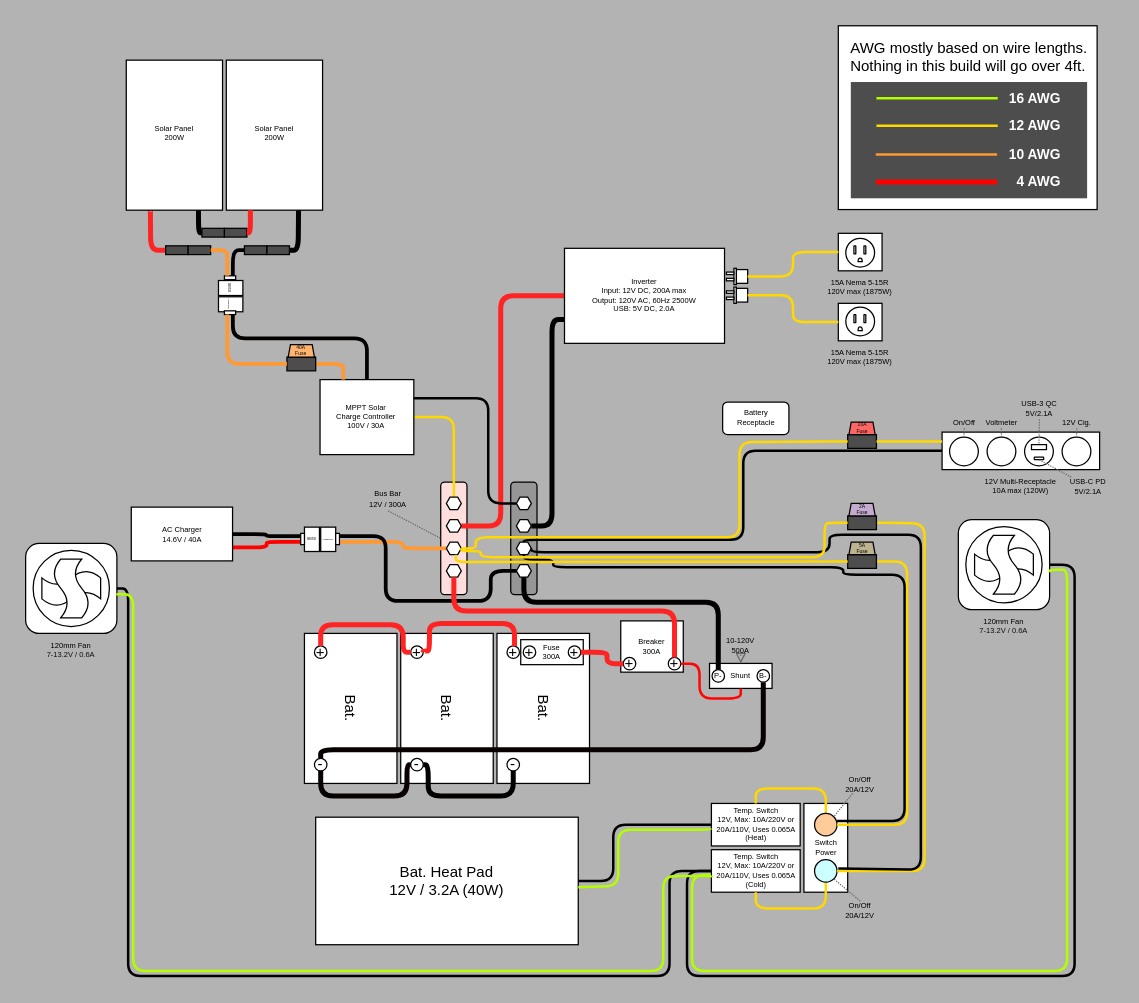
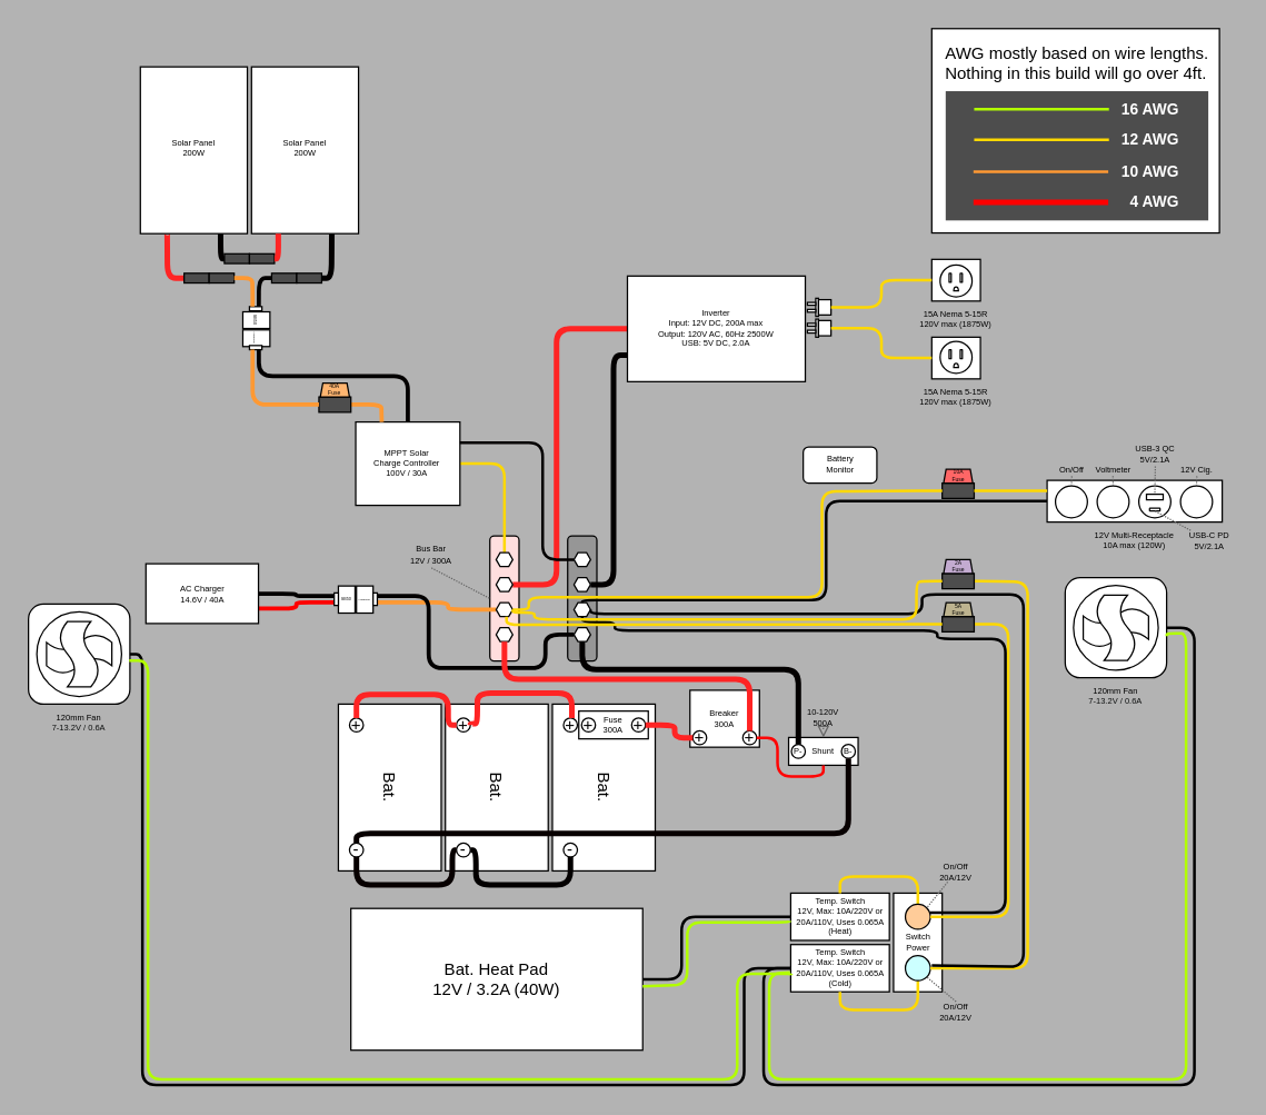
- <mxCell id="106" value="Battery&lt;div&gt;Receptacle&lt;/div&gt;" style="rounded=1;whiteSpace=wrap;html=1;fontSize=6;" parent="1" vertex="1"><mxGeometry x="577.5" y="321" width="53" height="26" as="geometry" /></mxCell>
+ <mxCell id="106" value="Battery&lt;div&gt;Monitor&lt;/div&gt;" style="rounded=1;whiteSpace=wrap;html=1;fontSize=6;" parent="1" vertex="1"><mxGeometry x="577.5" y="321" width="53" height="26" as="geometry" /></mxCell>
